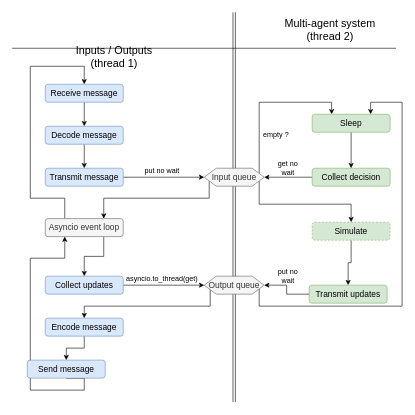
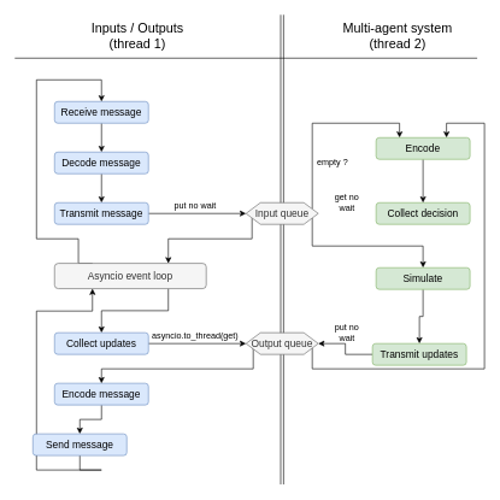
- <mxCell id="3" value="Inputs / Outputs&lt;br&gt;(thread 1)" style="text;html=1;strokeColor=none;fillColor=none;align=center;verticalAlign=middle;whiteSpace=wrap;rounded=0;fontSize=18;" vertex="1" parent="1"><mxGeometry x="110" y="75" width="160" height="40" as="geometry" /></mxCell>
+ <mxCell id="3" value="Inputs / Outputs&lt;br&gt;(thread 1)" style="text;html=1;strokeColor=none;fillColor=none;align=center;verticalAlign=middle;whiteSpace=wrap;rounded=0;fontSize=18;" vertex="1" parent="1"><mxGeometry x="110" y="30" width="160" height="40" as="geometry" /></mxCell>
- <mxCell id="37" value="Sleep" style="rounded=1;whiteSpace=wrap;html=1;fontSize=14;fillColor=#d5e8d4;strokeColor=#82b366;" vertex="1" parent="1"><mxGeometry x="520" y="190" width="130" height="30" as="geometry" /></mxCell>
+ <mxCell id="37" value="Encode" style="rounded=1;whiteSpace=wrap;html=1;fontSize=14;fillColor=#d5e8d4;strokeColor=#82b366;" vertex="1" parent="1"><mxGeometry x="520" y="190" width="130" height="30" as="geometry" /></mxCell>
- <mxCell id="28" style="edgeStyle=orthogonalEdgeStyle;rounded=0;orthogonalLoop=1;jettySize=auto;html=1;exitX=0;exitY=0.5;exitDx=0;exitDy=0;entryX=1;entryY=0.5;entryDx=0;entryDy=0;fontSize=12;" edge="1" parent="1" source="29" target="15"><mxGeometry relative="1" as="geometry" /></mxCell>
- <mxCell id="18" value="Asyncio event loop" style="rounded=1;whiteSpace=wrap;html=1;fontSize=14;fillColor=#f5f5f5;fontColor=#333333;strokeColor=#666666;" vertex="1" parent="1"><mxGeometry x="75" y="364" width="130" height="30" as="geometry" /></mxCell>
+ <mxCell id="18" value="Asyncio event loop" style="rounded=1;whiteSpace=wrap;html=1;fontSize=14;fillColor=#f5f5f5;fontColor=#333333;strokeColor=#666666;" vertex="1" parent="1"><mxGeometry x="75" y="364" width="210" height="35" as="geometry" /></mxCell>
- <mxCell id="32" value="Simulate" style="rounded=1;whiteSpace=wrap;html=1;fontSize=14;fillColor=#d5e8d4;strokeColor=#82b366;dashed=1;" vertex="1" parent="1"><mxGeometry x="520" y="370" width="130" height="30" as="geometry" /></mxCell>
+ <mxCell id="32" value="Simulate" style="rounded=1;whiteSpace=wrap;html=1;fontSize=14;fillColor=#d5e8d4;strokeColor=#82b366;" vertex="1" parent="1"><mxGeometry x="520" y="370" width="130" height="30" as="geometry" /></mxCell>
